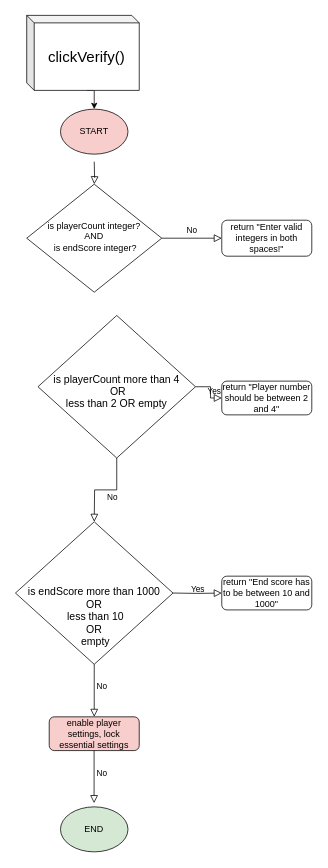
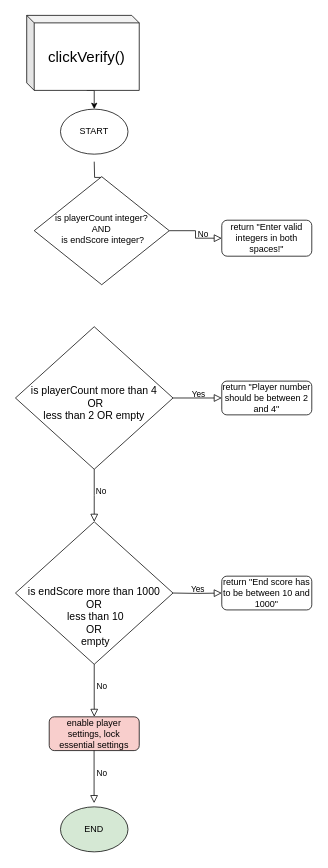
- <mxCell id="12" value="START" style="ellipse;whiteSpace=wrap;html=1;fillColor=#f8cecc;" vertex="1" parent="1"><mxGeometry x="80" y="145" width="90" height="60" as="geometry" /></mxCell>
+ <mxCell id="12" value="START" style="ellipse;whiteSpace=wrap;html=1;" vertex="1" parent="1"><mxGeometry x="80" y="145" width="90" height="60" as="geometry" /></mxCell>
- <mxCell id="4" value="is playerCount integer? &lt;br&gt;AND&lt;br&gt;&amp;nbsp;is endScore integer?" style="rhombus;whiteSpace=wrap;html=1;shadow=0;fontFamily=Helvetica;fontSize=12;align=center;strokeWidth=1;spacing=6;spacingTop=-4;" parent="1" vertex="1"><mxGeometry x="35" y="245" width="180" height="144" as="geometry" /></mxCell>
+ <mxCell id="4" value="is playerCount integer? &lt;br&gt;AND&lt;br&gt;&amp;nbsp;is endScore integer?" style="rhombus;whiteSpace=wrap;html=1;shadow=0;fontFamily=Helvetica;fontSize=12;align=center;strokeWidth=1;spacing=6;spacingTop=-4;" parent="1" vertex="1"><mxGeometry x="45" y="235" width="180" height="144" as="geometry" /></mxCell>
- <mxCell id="8" value="&lt;font style=&quot;font-size: 14px&quot;&gt;&lt;br&gt;is playerCount more than 4&lt;br&gt;&amp;nbsp;OR &lt;br&gt;less than 2 OR empty&lt;/font&gt;" style="rhombus;whiteSpace=wrap;html=1;shadow=0;fontFamily=Helvetica;fontSize=12;align=center;strokeWidth=1;spacing=6;spacingTop=-4;" parent="1" vertex="1"><mxGeometry x="50" y="420" width="210" height="190" as="geometry" /></mxCell>
+ <mxCell id="8" value="&lt;font style=&quot;font-size: 14px&quot;&gt;&lt;br&gt;is playerCount more than 4&lt;br&gt;&amp;nbsp;OR &lt;br&gt;less than 2 OR empty&lt;/font&gt;" style="rhombus;whiteSpace=wrap;html=1;shadow=0;fontFamily=Helvetica;fontSize=12;align=center;strokeWidth=1;spacing=6;spacingTop=-4;" parent="1" vertex="1"><mxGeometry x="20" y="435" width="210" height="190" as="geometry" /></mxCell>
